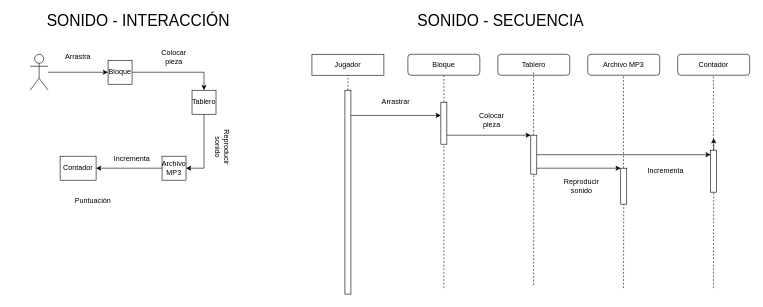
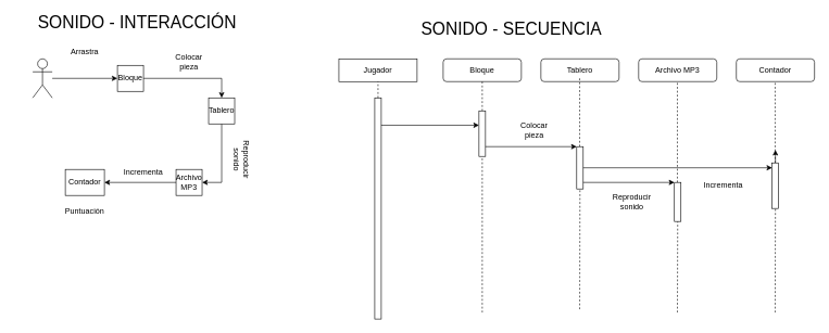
- <mxCell id="20" value="SONIDO - INTERACCIÓN" style="text;html=1;strokeColor=none;fillColor=none;align=center;verticalAlign=middle;whiteSpace=wrap;rounded=0;fontSize=26;" vertex="1" parent="1"><mxGeometry x="40" y="20" width="379" height="30" as="geometry" /></mxCell>
+ <mxCell id="20" value="SONIDO - INTERACCIÓN" style="text;html=1;strokeColor=none;fillColor=none;align=center;verticalAlign=middle;whiteSpace=wrap;rounded=0;fontSize=26;" vertex="1" parent="1"><mxGeometry x="20" y="20" width="379" height="30" as="geometry" /></mxCell>
- <mxCell id="19" value="SONIDO - SECUENCIA" style="text;html=1;strokeColor=none;fillColor=none;align=center;verticalAlign=middle;whiteSpace=wrap;rounded=0;fontSize=26;" vertex="1" parent="1"><mxGeometry x="629" y="20" width="410" height="30" as="geometry" /></mxCell>
+ <mxCell id="19" value="SONIDO - SECUENCIA" style="text;html=1;strokeColor=none;fillColor=none;align=center;verticalAlign=middle;whiteSpace=wrap;rounded=0;fontSize=26;" vertex="1" parent="1"><mxGeometry x="579" y="30" width="410" height="30" as="geometry" /></mxCell>
- <mxCell id="11" value="Arrastra" style="text;html=1;strokeColor=none;fillColor=none;align=center;verticalAlign=middle;whiteSpace=wrap;rounded=0;" vertex="1" parent="1"><mxGeometry x="99" y="80" width="60" height="30" as="geometry" /></mxCell>
+ <mxCell id="11" value="Arrastra" style="text;html=1;strokeColor=none;fillColor=none;align=center;verticalAlign=middle;whiteSpace=wrap;rounded=0;" vertex="1" parent="1"><mxGeometry x="99" y="65" width="60" height="30" as="geometry" /></mxCell>
- <mxCell id="41" value="Arrastrar" style="text;html=1;strokeColor=none;fillColor=none;align=center;verticalAlign=middle;whiteSpace=wrap;rounded=0;" vertex="1" parent="1"><mxGeometry x="629" y="155" width="60" height="30" as="geometry" /></mxCell>
- <mxCell id="18" value="Puntuación" style="text;html=1;strokeColor=none;fillColor=none;align=center;verticalAlign=middle;whiteSpace=wrap;rounded=0;" vertex="1" parent="1"><mxGeometry x="124" y="320" width="60" height="30" as="geometry" /></mxCell>
+ <mxCell id="18" value="Puntuación" style="text;html=1;strokeColor=none;fillColor=none;align=center;verticalAlign=middle;whiteSpace=wrap;rounded=0;" vertex="1" parent="1"><mxGeometry x="99" y="310" width="60" height="30" as="geometry" /></mxCell>
